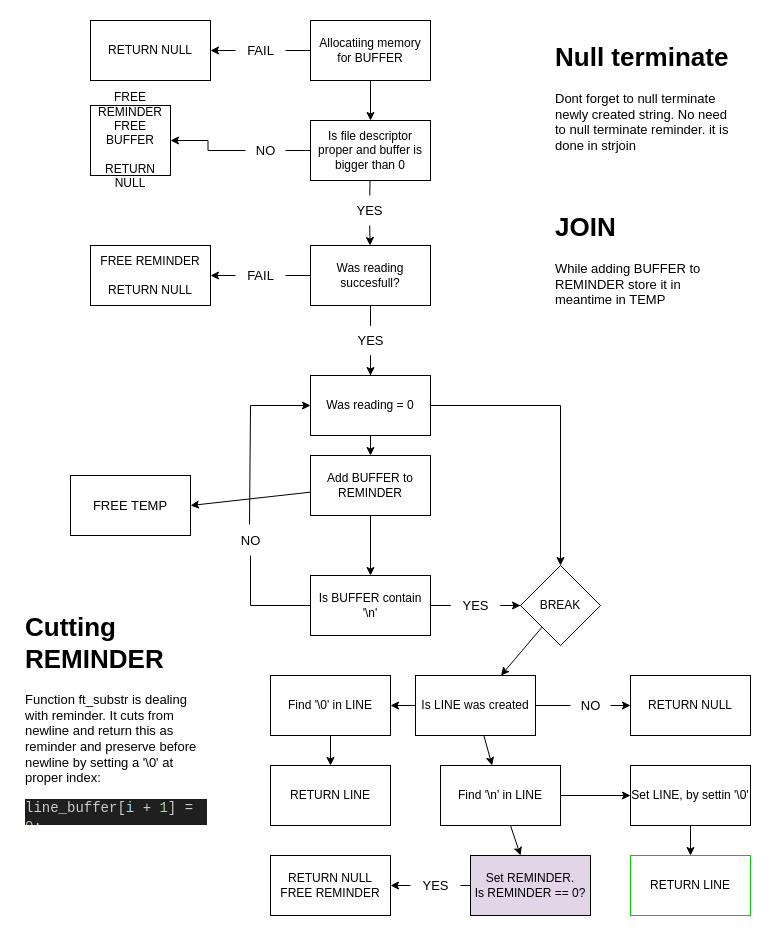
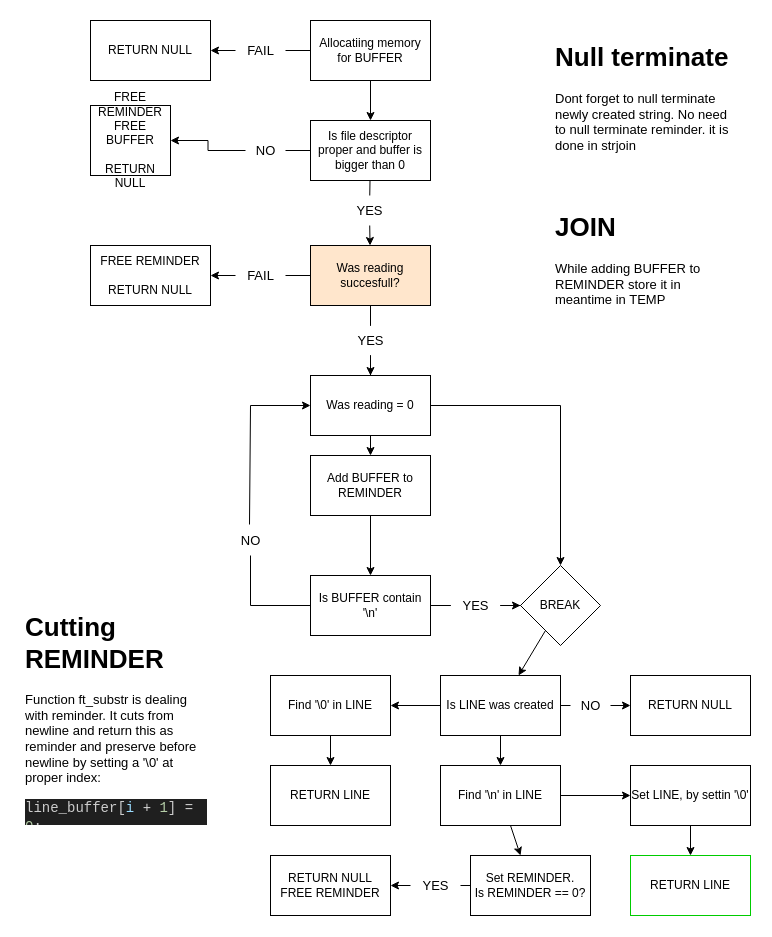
- <mxCell id="13" value="Was reading succesfull?" style="whiteSpace=wrap;html=1;rounded=0;" vertex="1" parent="1"><mxGeometry x="310" y="245" width="120" height="60" as="geometry" /></mxCell>
+ <mxCell id="13" value="Was reading succesfull?" style="whiteSpace=wrap;html=1;rounded=0;fillColor=#ffe6cc;" vertex="1" parent="1"><mxGeometry x="310" y="245" width="120" height="60" as="geometry" /></mxCell>
- <mxCell id="28" value="" style="edgeStyle=none;rounded=0;orthogonalLoop=1;jettySize=auto;html=1;fontSize=13;elbow=vertical;entryX=1;entryY=0.5;entryDx=0;entryDy=0;" edge="1" parent="1" source="29" target="39"><mxGeometry relative="1" as="geometry"><mxPoint x="190" y="535" as="targetPoint" /></mxGeometry></mxCell>
- <mxCell id="39" value="FREE TEMP" style="rounded=0;whiteSpace=wrap;html=1;fontSize=13;" vertex="1" parent="1"><mxGeometry x="70" y="475" width="120" height="60" as="geometry" /></mxCell>
- <mxCell id="45" value="Is LINE was created" style="whiteSpace=wrap;html=1;rounded=0;" vertex="1" parent="1"><mxGeometry x="415" y="675" width="120" height="60" as="geometry" /></mxCell>
+ <mxCell id="45" value="Is LINE was created" style="whiteSpace=wrap;html=1;rounded=0;" vertex="1" parent="1"><mxGeometry x="440" y="675" width="120" height="60" as="geometry" /></mxCell>
- <mxCell id="56" value="Set REMINDER.&lt;br&gt;Is REMINDER == 0?" style="whiteSpace=wrap;html=1;rounded=0;fillColor=#e1d5e7;" vertex="1" parent="1"><mxGeometry x="470" y="855" width="120" height="60" as="geometry" /></mxCell>
+ <mxCell id="56" value="Set REMINDER.&lt;br&gt;Is REMINDER == 0?" style="whiteSpace=wrap;html=1;rounded=0;" vertex="1" parent="1"><mxGeometry x="470" y="855" width="120" height="60" as="geometry" /></mxCell>
